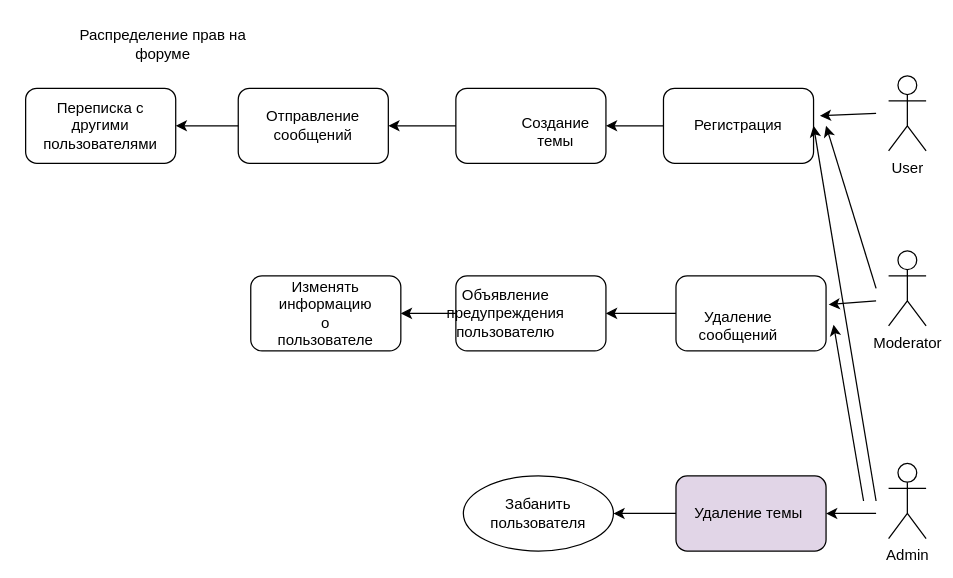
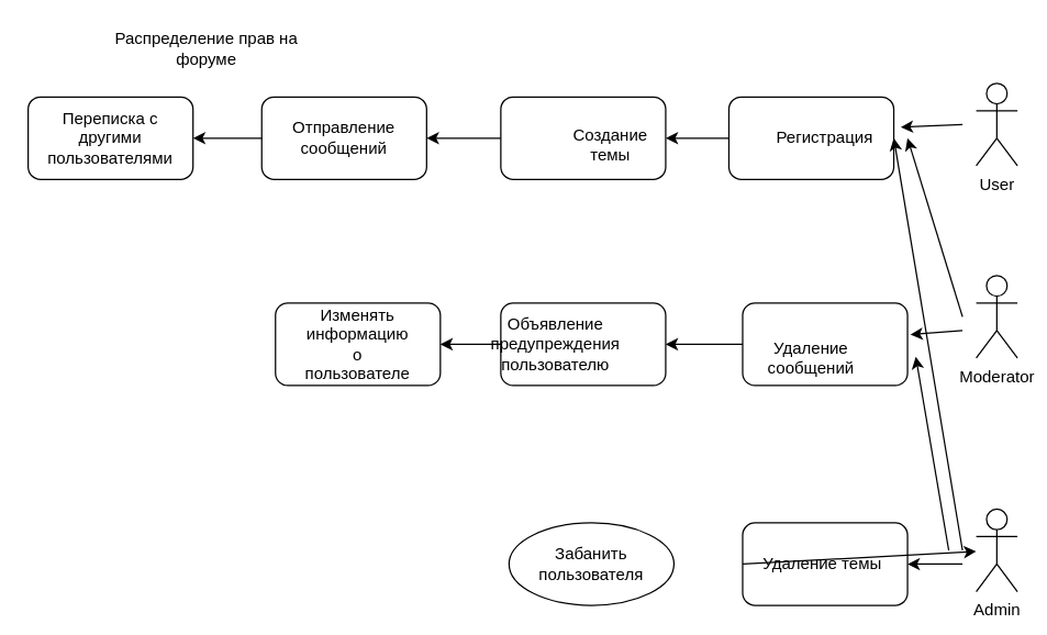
- <mxCell id="5" value="Распределение прав на форуме" style="text;html=1;strokeColor=none;fillColor=none;align=center;verticalAlign=middle;whiteSpace=wrap;rounded=0;" vertex="1" parent="1"><mxGeometry x="60" y="20" width="140" height="30" as="geometry" /></mxCell>
+ <mxCell id="5" value="Распределение прав на форуме" style="text;html=1;strokeColor=none;fillColor=none;align=center;verticalAlign=middle;whiteSpace=wrap;rounded=0;" vertex="1" parent="1"><mxGeometry x="80" y="20" width="140" height="30" as="geometry" /></mxCell>
- <mxCell id="7" value="Регистрация" style="text;html=1;strokeColor=none;fillColor=none;align=center;verticalAlign=middle;whiteSpace=wrap;rounded=0;" vertex="1" parent="1"><mxGeometry x="560" y="85" width="60" height="30" as="geometry" /></mxCell>
+ <mxCell id="7" value="Регистрация" style="text;html=1;strokeColor=none;fillColor=none;align=center;verticalAlign=middle;whiteSpace=wrap;rounded=0;" vertex="1" parent="1"><mxGeometry x="570" y="85" width="60" height="30" as="geometry" /></mxCell>
- <mxCell id="26" value="" style="endArrow=classic;html=1;rounded=0;exitX=0;exitY=0.5;exitDx=0;exitDy=0;entryX=1;entryY=0.5;entryDx=0;entryDy=0;" edge="1" parent="1" source="16" target="17"><mxGeometry width="50" height="50" relative="1" as="geometry"><mxPoint x="370" y="260" as="sourcePoint" /><mxPoint x="420" y="210" as="targetPoint" /></mxGeometry></mxCell>
+ <mxCell id="26" value="" style="endArrow=classic;html=1;rounded=0;exitX=0;exitY=0.5;exitDx=0;exitDy=0;" edge="1" parent="1" source="16" target="4"><mxGeometry width="50" height="50" relative="1" as="geometry"><mxPoint x="370" y="260" as="sourcePoint" /><mxPoint x="420" y="210" as="targetPoint" /></mxGeometry></mxCell>
- <mxCell id="16" value="Удаление темы&amp;nbsp;" style="rounded=1;whiteSpace=wrap;html=1;fillColor=#e1d5e7;" vertex="1" parent="1"><mxGeometry x="540" y="380" width="120" height="60" as="geometry" /></mxCell>
+ <mxCell id="16" value="Удаление темы&amp;nbsp;" style="rounded=1;whiteSpace=wrap;html=1;" vertex="1" parent="1"><mxGeometry x="540" y="380" width="120" height="60" as="geometry" /></mxCell>
